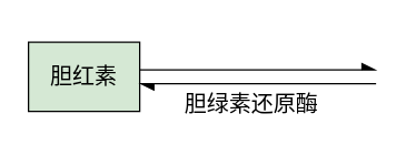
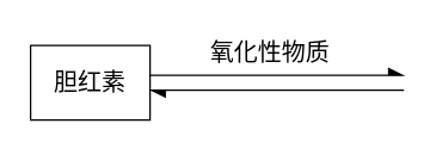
+ <mxCell id="6" value="氧化性物质" style="text;html=1;align=center;verticalAlign=middle;resizable=0;points=[];autosize=1;strokeColor=none;fillColor=none;fontSize=16;" vertex="1" parent="1"><mxGeometry x="130" y="20" width="100" height="30" as="geometry" /></mxCell>
- <mxCell id="2" value="胆红素" style="rounded=0;whiteSpace=wrap;html=1;fontSize=16;fillColor=#d5e8d4;" vertex="1" parent="1"><mxGeometry x="20" y="30" width="80" height="50" as="geometry" /></mxCell>
+ <mxCell id="2" value="胆红素" style="rounded=0;whiteSpace=wrap;html=1;fontSize=16;" vertex="1" parent="1"><mxGeometry x="20" y="30" width="80" height="50" as="geometry" /></mxCell>
- <mxCell id="7" value="胆绿素还原酶" style="text;html=1;align=center;verticalAlign=middle;resizable=0;points=[];autosize=1;strokeColor=none;fillColor=none;fontSize=16;" vertex="1" parent="1"><mxGeometry x="120" y="60" width="120" height="30" as="geometry" /></mxCell>
